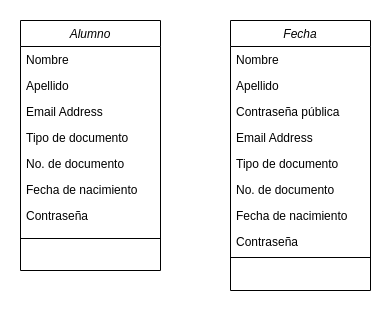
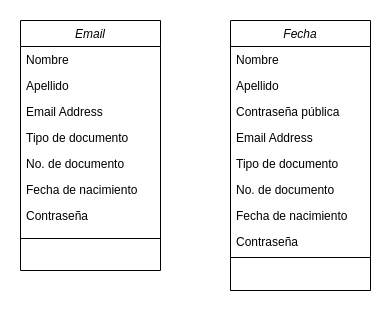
- <mxCell id="2" value="Alumno" style="swimlane;fontStyle=2;align=center;verticalAlign=top;childLayout=stackLayout;horizontal=1;startSize=26;horizontalStack=0;resizeParent=1;resizeLast=0;collapsible=1;marginBottom=0;rounded=0;shadow=0;strokeWidth=1;" parent="1" vertex="1"><mxGeometry x="20" y="20" width="140" height="250" as="geometry"><mxRectangle x="230" y="140" width="160" height="26" as="alternateBounds" /></mxGeometry></mxCell>
+ <mxCell id="2" value="Email" style="swimlane;fontStyle=2;align=center;verticalAlign=top;childLayout=stackLayout;horizontal=1;startSize=26;horizontalStack=0;resizeParent=1;resizeLast=0;collapsible=1;marginBottom=0;rounded=0;shadow=0;strokeWidth=1;" parent="1" vertex="1"><mxGeometry x="20" y="20" width="140" height="250" as="geometry"><mxRectangle x="230" y="140" width="160" height="26" as="alternateBounds" /></mxGeometry></mxCell>
